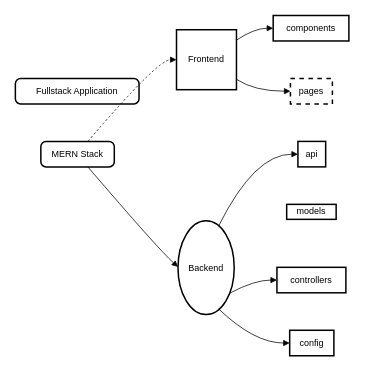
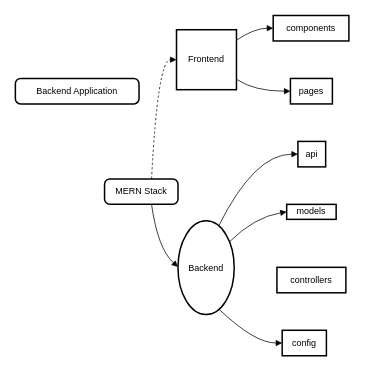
- <mxCell id="2" value="Fullstack Application" style="rounded=1;absoluteArcSize=1;arcSize=14;whiteSpace=wrap;strokeWidth=2;" vertex="1" parent="1"><mxGeometry y="104" width="165" height="34" as="geometry" x="20" /></mxCell>
+ <mxCell id="2" value="Backend Application" style="rounded=1;absoluteArcSize=1;arcSize=14;whiteSpace=wrap;strokeWidth=2;" vertex="1" parent="1"><mxGeometry y="104" width="165" height="34" as="geometry" x="20" /></mxCell>
- <mxCell id="7" value="pages" style="whiteSpace=wrap;strokeWidth=2;dashed=1;" vertex="1" parent="1"><mxGeometry x="387" y="104" width="56" height="34" as="geometry" /></mxCell>
+ <mxCell id="7" value="pages" style="whiteSpace=wrap;strokeWidth=2;" vertex="1" parent="1"><mxGeometry x="387" y="104" width="56" height="34" as="geometry" /></mxCell>
- <mxCell id="3" value="MERN Stack" style="rounded=1;absoluteArcSize=1;arcSize=14;whiteSpace=wrap;strokeWidth=2;" vertex="1" parent="1"><mxGeometry x="54" y="188" width="98" height="34" as="geometry" /></mxCell>
+ <mxCell id="3" value="MERN Stack" style="rounded=1;absoluteArcSize=1;arcSize=14;whiteSpace=wrap;strokeWidth=2;" vertex="1" parent="1"><mxGeometry x="139" y="238" width="98" height="34" as="geometry" /></mxCell>
+ <mxCell id="17" value="" style="curved=1;startArrow=none;endArrow=block;exitX=1;exitY=0.17;entryX=0;entryY=0.5;" edge="1" parent="1" source="5" target="9"><mxGeometry relative="1" as="geometry"><Array as="points"><mxPoint x="339" y="289" /></Array></mxGeometry></mxCell>
- <mxCell id="18" value="" style="curved=1;startArrow=none;endArrow=block;exitX=1;exitY=0.82;entryX=0;entryY=0.5;" edge="1" parent="1" source="5" target="10"><mxGeometry relative="1" as="geometry"><Array as="points"><mxPoint x="339" y="373" /></Array></mxGeometry></mxCell>
- <mxCell id="11" value="config" style="whiteSpace=wrap;strokeWidth=2;" vertex="1" parent="1"><mxGeometry x="386" y="440" width="59" height="34" as="geometry" /></mxCell>
+ <mxCell id="11" value="config" style="whiteSpace=wrap;strokeWidth=2;" vertex="1" parent="1"><mxGeometry x="376" y="440" width="59" height="34" as="geometry" /></mxCell>
